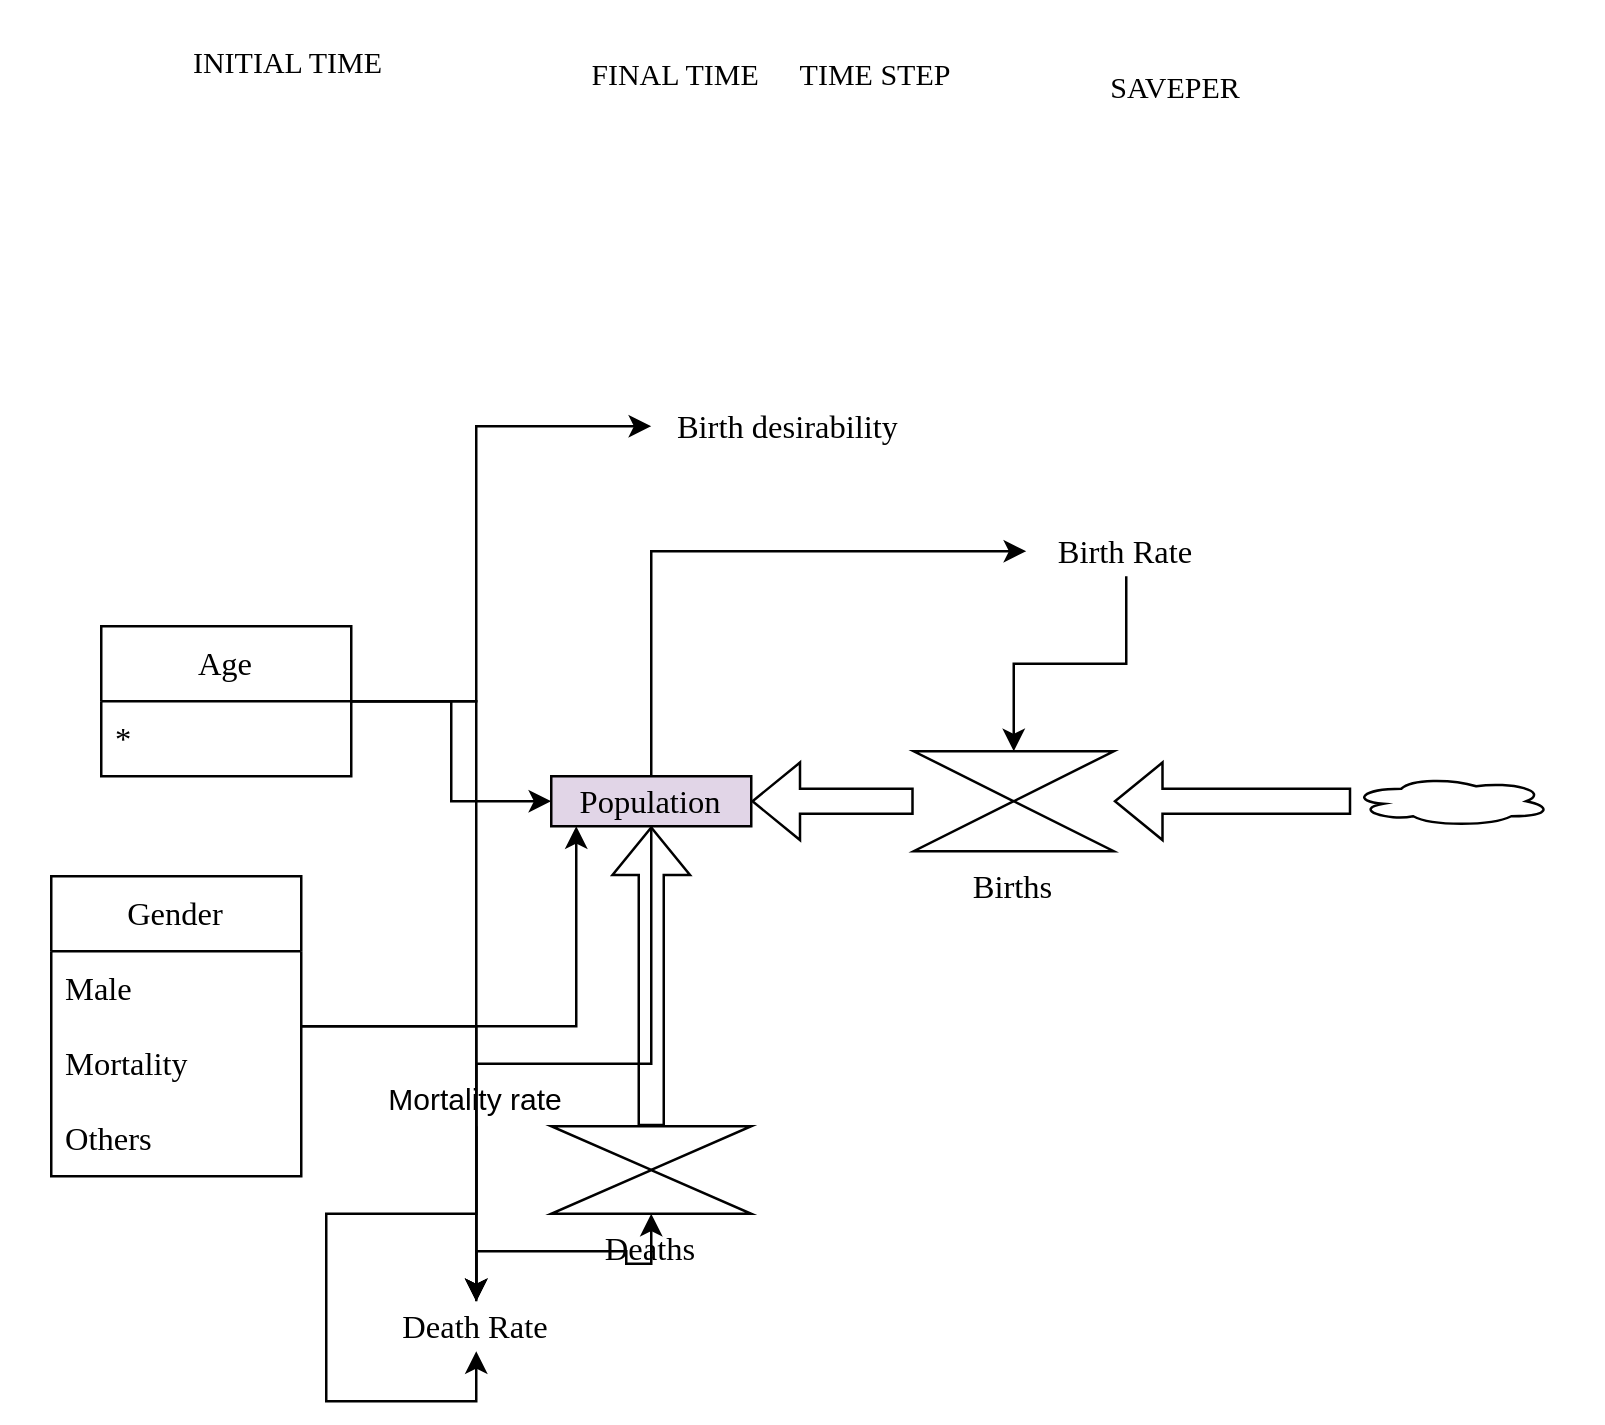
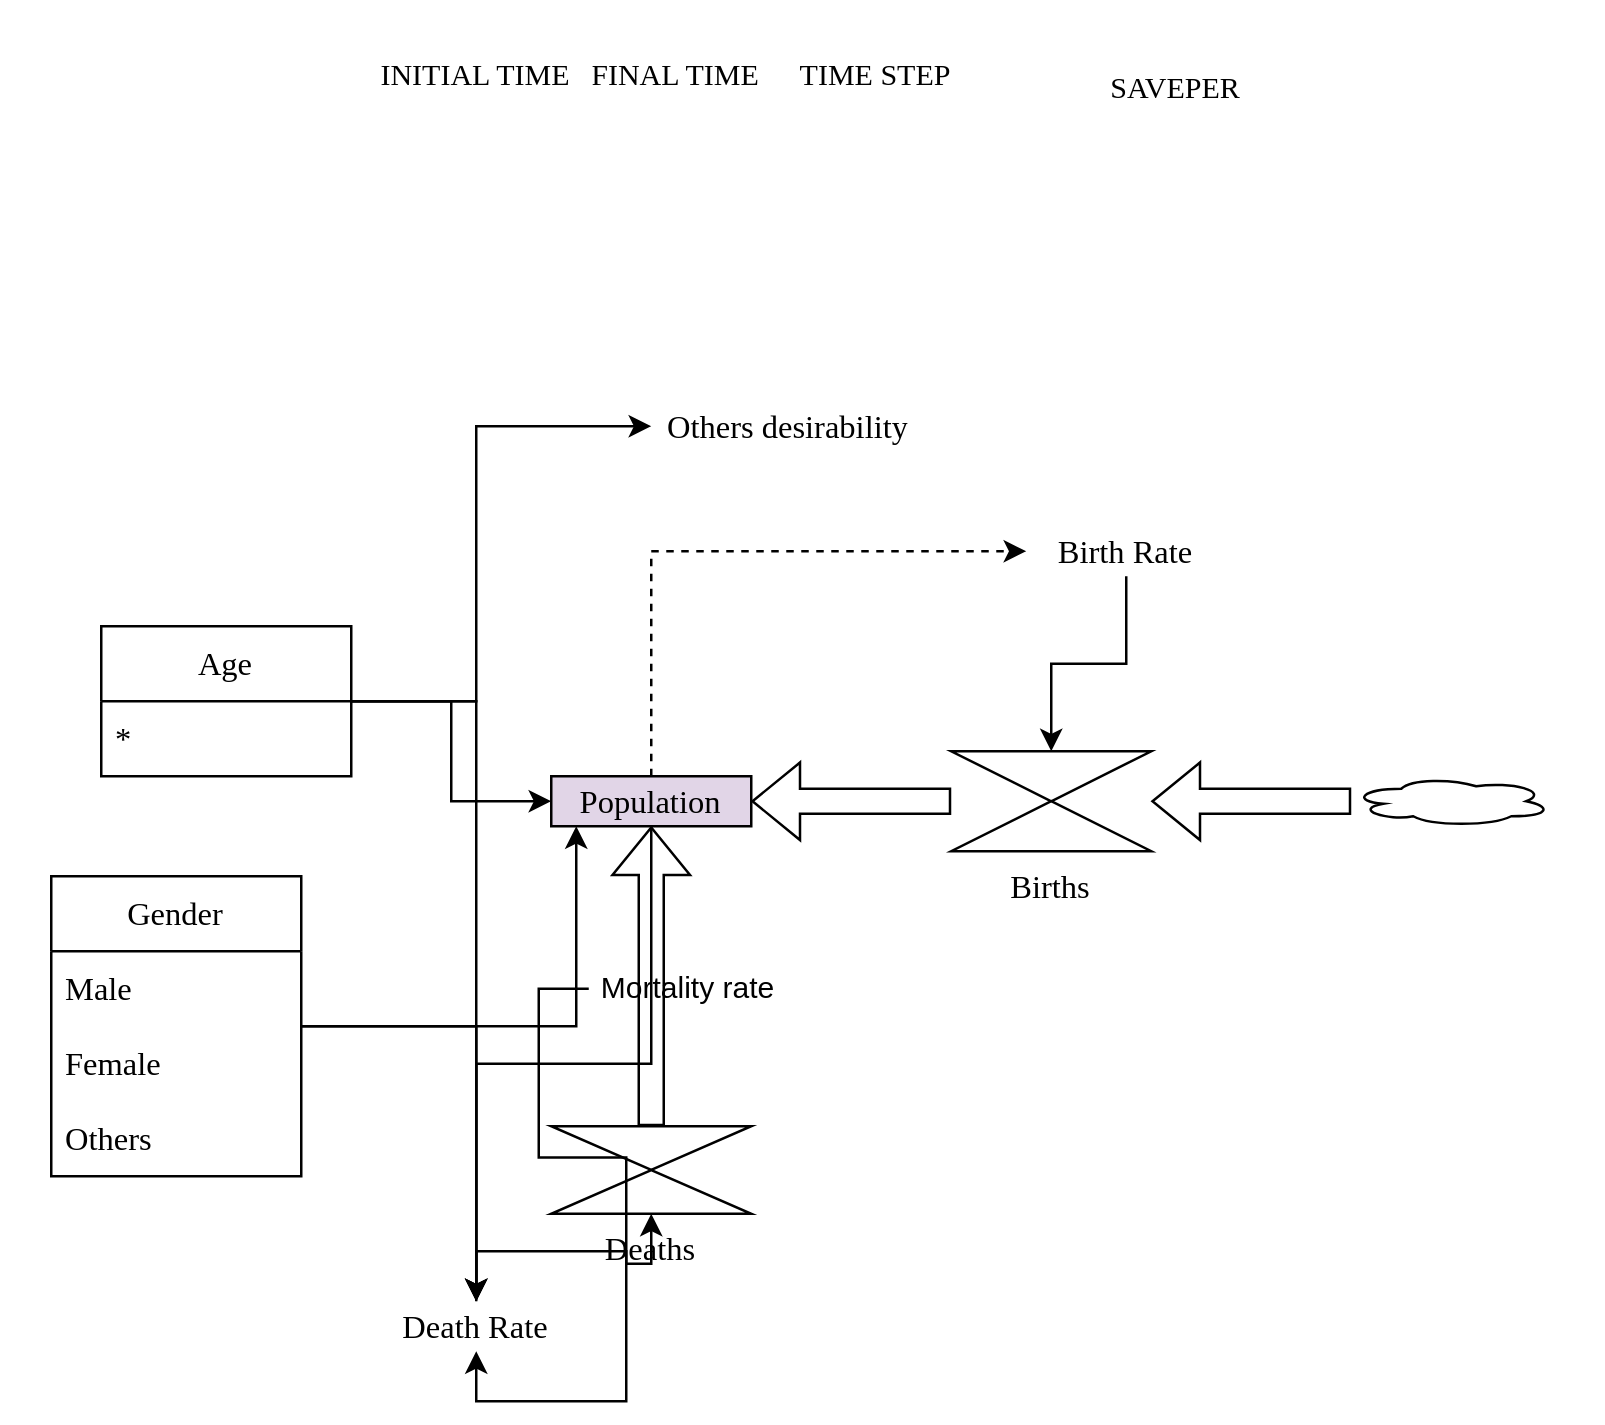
- <mxCell id="9" value="INITIAL TIME" style="text;html=1;strokeColor=none;fillColor=none;align=center;verticalAlign=middle;whiteSpace=wrap;overflow=hidden;fontFamily=Verdana;" parent="1" vertex="1"><mxGeometry x="75" y="15" width="80" height="20" as="geometry" /></mxCell>
+ <mxCell id="9" value="INITIAL TIME" style="text;html=1;strokeColor=none;fillColor=none;align=center;verticalAlign=middle;whiteSpace=wrap;overflow=hidden;fontFamily=Verdana;" parent="1" vertex="1"><mxGeometry x="150" y="20" width="80" height="20" as="geometry" /></mxCell>
- <mxCell id="21" value="Birth desirability" style="text;html=1;strokeColor=none;fillColor=none;align=center;verticalAlign=middle;whiteSpace=wrap;overflow=hidden;fontFamily=Verdana;fontSize=13;" parent="1" vertex="1"><mxGeometry x="260" y="150" width="110" height="40" as="geometry" /></mxCell>
+ <mxCell id="21" value="Others desirability" style="text;html=1;strokeColor=none;fillColor=none;align=center;verticalAlign=middle;whiteSpace=wrap;overflow=hidden;fontFamily=Verdana;fontSize=13;" parent="1" vertex="1"><mxGeometry x="260" y="150" width="110" height="40" as="geometry" /></mxCell>
- <mxCell id="2" style="edgeStyle=orthogonalEdgeStyle;rounded=0;orthogonalLoop=1;jettySize=auto;html=1;fontFamily=Verdana;fontSize=13;" parent="1" source="4" target="20" edge="1"><mxGeometry relative="1" as="geometry"><Array as="points"><mxPoint x="260" y="220" /></Array></mxGeometry></mxCell>
+ <mxCell id="2" style="edgeStyle=orthogonalEdgeStyle;rounded=0;orthogonalLoop=1;jettySize=auto;html=1;fontFamily=Verdana;fontSize=13;dashed=1;" parent="1" source="4" target="20" edge="1"><mxGeometry relative="1" as="geometry"><Array as="points"><mxPoint x="260" y="220" /></Array></mxGeometry></mxCell>
- <mxCell id="8" value="Births" style="shape=collate;whiteSpace=wrap;html=1;points=[[0,0,0,0,0],[0,0.5,0,0,0],[0,1,0,0,0],[0.5,0,0,0,0],[0.5,0.5,0,0,0],[0.5,1,0,0,0],[1,0,0,0,0],[1,0.5,0,0,0],[1,1,0,0,0]];labelPosition=center;verticalLabelPosition=bottom;align=center;verticalAlign=top;fontFamily=Verdana;fontSize=13;" parent="1" vertex="1"><mxGeometry x="365" y="300" width="80" height="40" as="geometry" /></mxCell>
+ <mxCell id="8" value="Births" style="shape=collate;whiteSpace=wrap;html=1;points=[[0,0,0,0,0],[0,0.5,0,0,0],[0,1,0,0,0],[0.5,0,0,0,0],[0.5,0.5,0,0,0],[0.5,1,0,0,0],[1,0,0,0,0],[1,0.5,0,0,0],[1,1,0,0,0]];labelPosition=center;verticalLabelPosition=bottom;align=center;verticalAlign=top;fontFamily=Verdana;fontSize=13;" parent="1" vertex="1"><mxGeometry x="380" y="300" width="80" height="40" as="geometry" /></mxCell>
- <mxCell id="17" value="Mortality" style="text;strokeColor=none;fillColor=none;align=left;verticalAlign=middle;spacingLeft=4;spacingRight=4;overflow=hidden;points=[[0,0.5],[1,0.5]];portConstraint=eastwest;rotatable=0;whiteSpace=wrap;html=1;fontFamily=Verdana;fontSize=13;" parent="15" vertex="1"><mxGeometry y="60" width="100" height="30" as="geometry" /></mxCell>
+ <mxCell id="17" value="Female" style="text;strokeColor=none;fillColor=none;align=left;verticalAlign=middle;spacingLeft=4;spacingRight=4;overflow=hidden;points=[[0,0.5],[1,0.5]];portConstraint=eastwest;rotatable=0;whiteSpace=wrap;html=1;fontFamily=Verdana;fontSize=13;" parent="15" vertex="1"><mxGeometry y="60" width="100" height="30" as="geometry" /></mxCell>
- <mxCell id="32" value="Mortality rate" style="text;html=1;strokeColor=none;fillColor=none;align=center;verticalAlign=middle;whiteSpace=wrap;overflow=hidden;" vertex="1" parent="1"><mxGeometry x="150" y="430" width="80" height="20" as="geometry" /></mxCell>
+ <mxCell id="32" value="Mortality rate" style="text;html=1;strokeColor=none;fillColor=none;align=center;verticalAlign=middle;whiteSpace=wrap;overflow=hidden;" vertex="1" parent="1"><mxGeometry x="235" y="385" width="80" height="20" as="geometry" /></mxCell>
